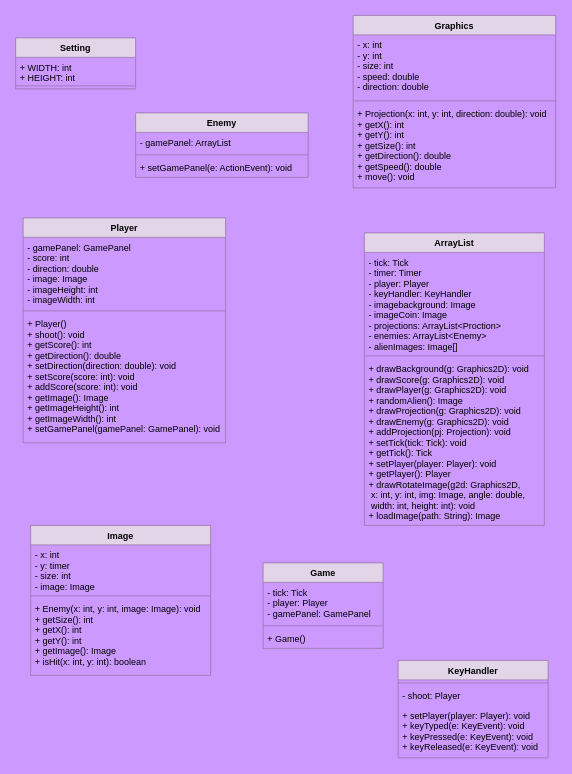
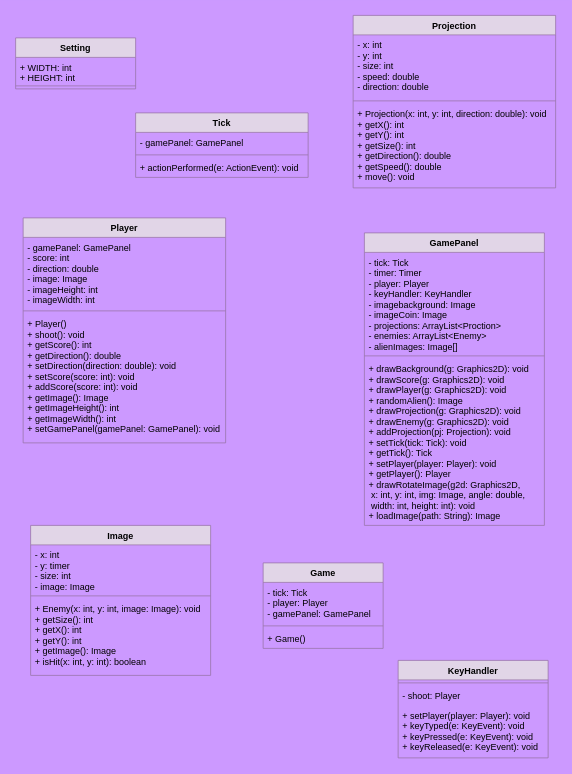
- <mxCell id="9" value="Graphics" style="swimlane;fontStyle=1;align=center;verticalAlign=top;childLayout=stackLayout;horizontal=1;startSize=26;horizontalStack=0;resizeParent=1;resizeParentMax=0;resizeLast=0;collapsible=1;marginBottom=0;fillColor=#e1d5e7;strokeColor=#9673a6;" vertex="1" parent="1"><mxGeometry x="470" y="20" width="270" height="230" as="geometry" /></mxCell>
+ <mxCell id="9" value="Projection" style="swimlane;fontStyle=1;align=center;verticalAlign=top;childLayout=stackLayout;horizontal=1;startSize=26;horizontalStack=0;resizeParent=1;resizeParentMax=0;resizeLast=0;collapsible=1;marginBottom=0;fillColor=#e1d5e7;strokeColor=#9673a6;" vertex="1" parent="1"><mxGeometry x="470" y="20" width="270" height="230" as="geometry" /></mxCell>
- <mxCell id="29" value="Enemy" style="swimlane;fontStyle=1;align=center;verticalAlign=top;childLayout=stackLayout;horizontal=1;startSize=26;horizontalStack=0;resizeParent=1;resizeParentMax=0;resizeLast=0;collapsible=1;marginBottom=0;fillColor=#e1d5e7;strokeColor=#9673a6;" vertex="1" parent="1"><mxGeometry x="180" y="150" width="230" height="86" as="geometry" /></mxCell>
+ <mxCell id="29" value="Tick" style="swimlane;fontStyle=1;align=center;verticalAlign=top;childLayout=stackLayout;horizontal=1;startSize=26;horizontalStack=0;resizeParent=1;resizeParentMax=0;resizeLast=0;collapsible=1;marginBottom=0;fillColor=#e1d5e7;strokeColor=#9673a6;" vertex="1" parent="1"><mxGeometry x="180" y="150" width="230" height="86" as="geometry" /></mxCell>
- <mxCell id="30" value="- gamePanel: ArrayList   " style="text;strokeColor=none;fillColor=none;align=left;verticalAlign=top;spacingLeft=4;spacingRight=4;overflow=hidden;rotatable=0;points=[[0,0.5],[1,0.5]];portConstraint=eastwest;" vertex="1" parent="29"><mxGeometry y="26" width="230" height="26" as="geometry" /></mxCell>
+ <mxCell id="30" value="- gamePanel: GamePanel   " style="text;strokeColor=none;fillColor=none;align=left;verticalAlign=top;spacingLeft=4;spacingRight=4;overflow=hidden;rotatable=0;points=[[0,0.5],[1,0.5]];portConstraint=eastwest;" vertex="1" parent="29"><mxGeometry y="26" width="230" height="26" as="geometry" /></mxCell>
- <mxCell id="32" value="+ setGamePanel(e: ActionEvent): void                                    " style="text;strokeColor=none;fillColor=none;align=left;verticalAlign=top;spacingLeft=4;spacingRight=4;overflow=hidden;rotatable=0;points=[[0,0.5],[1,0.5]];portConstraint=eastwest;" vertex="1" parent="29"><mxGeometry y="60" width="230" height="26" as="geometry" /></mxCell>
+ <mxCell id="32" value="+ actionPerformed(e: ActionEvent): void                                    " style="text;strokeColor=none;fillColor=none;align=left;verticalAlign=top;spacingLeft=4;spacingRight=4;overflow=hidden;rotatable=0;points=[[0,0.5],[1,0.5]];portConstraint=eastwest;" vertex="1" parent="29"><mxGeometry y="60" width="230" height="26" as="geometry" /></mxCell>
- <mxCell id="25" value="ArrayList" style="swimlane;fontStyle=1;align=center;verticalAlign=top;childLayout=stackLayout;horizontal=1;startSize=26;horizontalStack=0;resizeParent=1;resizeParentMax=0;resizeLast=0;collapsible=1;marginBottom=0;fillColor=#e1d5e7;strokeColor=#9673a6;" vertex="1" parent="1"><mxGeometry x="485" y="310" width="240" height="390" as="geometry" /></mxCell>
+ <mxCell id="25" value="GamePanel" style="swimlane;fontStyle=1;align=center;verticalAlign=top;childLayout=stackLayout;horizontal=1;startSize=26;horizontalStack=0;resizeParent=1;resizeParentMax=0;resizeLast=0;collapsible=1;marginBottom=0;fillColor=#e1d5e7;strokeColor=#9673a6;" vertex="1" parent="1"><mxGeometry x="485" y="310" width="240" height="390" as="geometry" /></mxCell>
